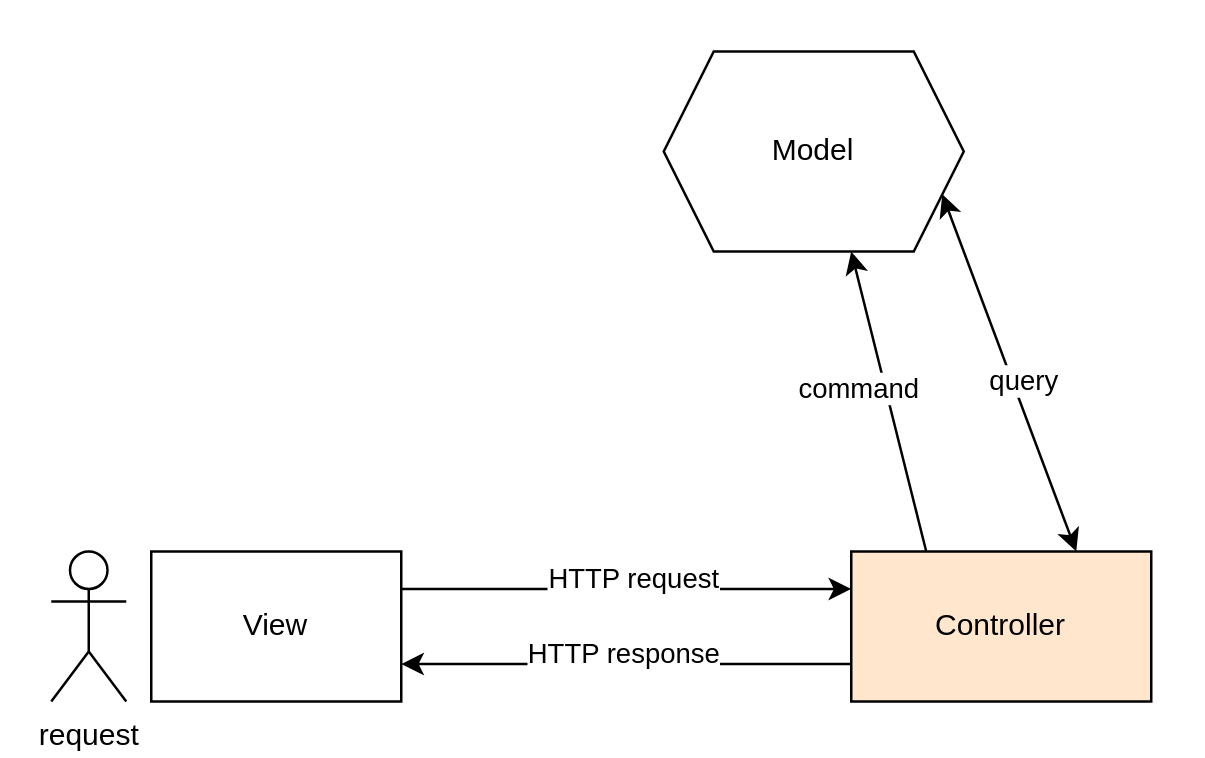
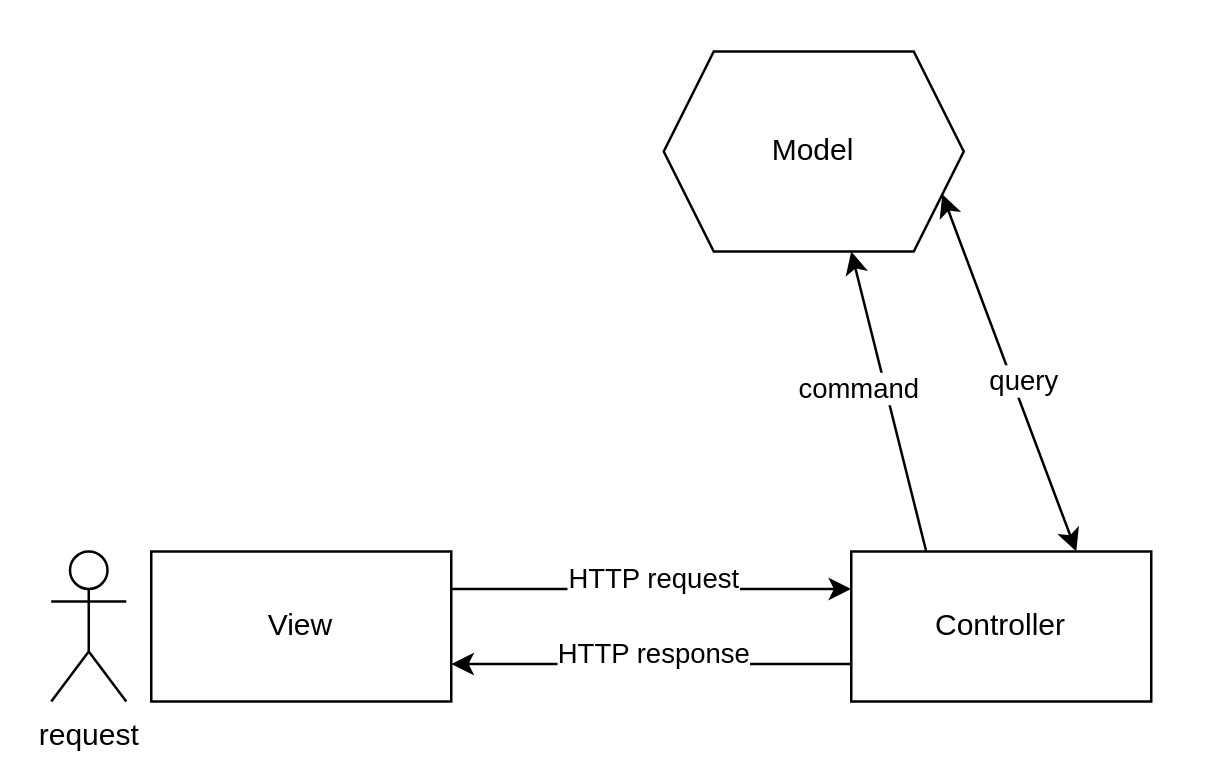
- <mxCell id="2" value="View" style="rounded=0;whiteSpace=wrap;html=1;" vertex="1" parent="1"><mxGeometry x="60" y="220" width="100" height="60" as="geometry" /></mxCell>
+ <mxCell id="2" value="View" style="rounded=0;whiteSpace=wrap;html=1;" vertex="1" parent="1"><mxGeometry x="60" y="220" width="120" height="60" as="geometry" /></mxCell>
- <mxCell id="3" value="Controller" style="rounded=0;whiteSpace=wrap;html=1;fillColor=#ffe6cc;" vertex="1" parent="1"><mxGeometry x="340" y="220" width="120" height="60" as="geometry" /></mxCell>
+ <mxCell id="3" value="Controller" style="rounded=0;whiteSpace=wrap;html=1;" vertex="1" parent="1"><mxGeometry x="340" y="220" width="120" height="60" as="geometry" /></mxCell>
